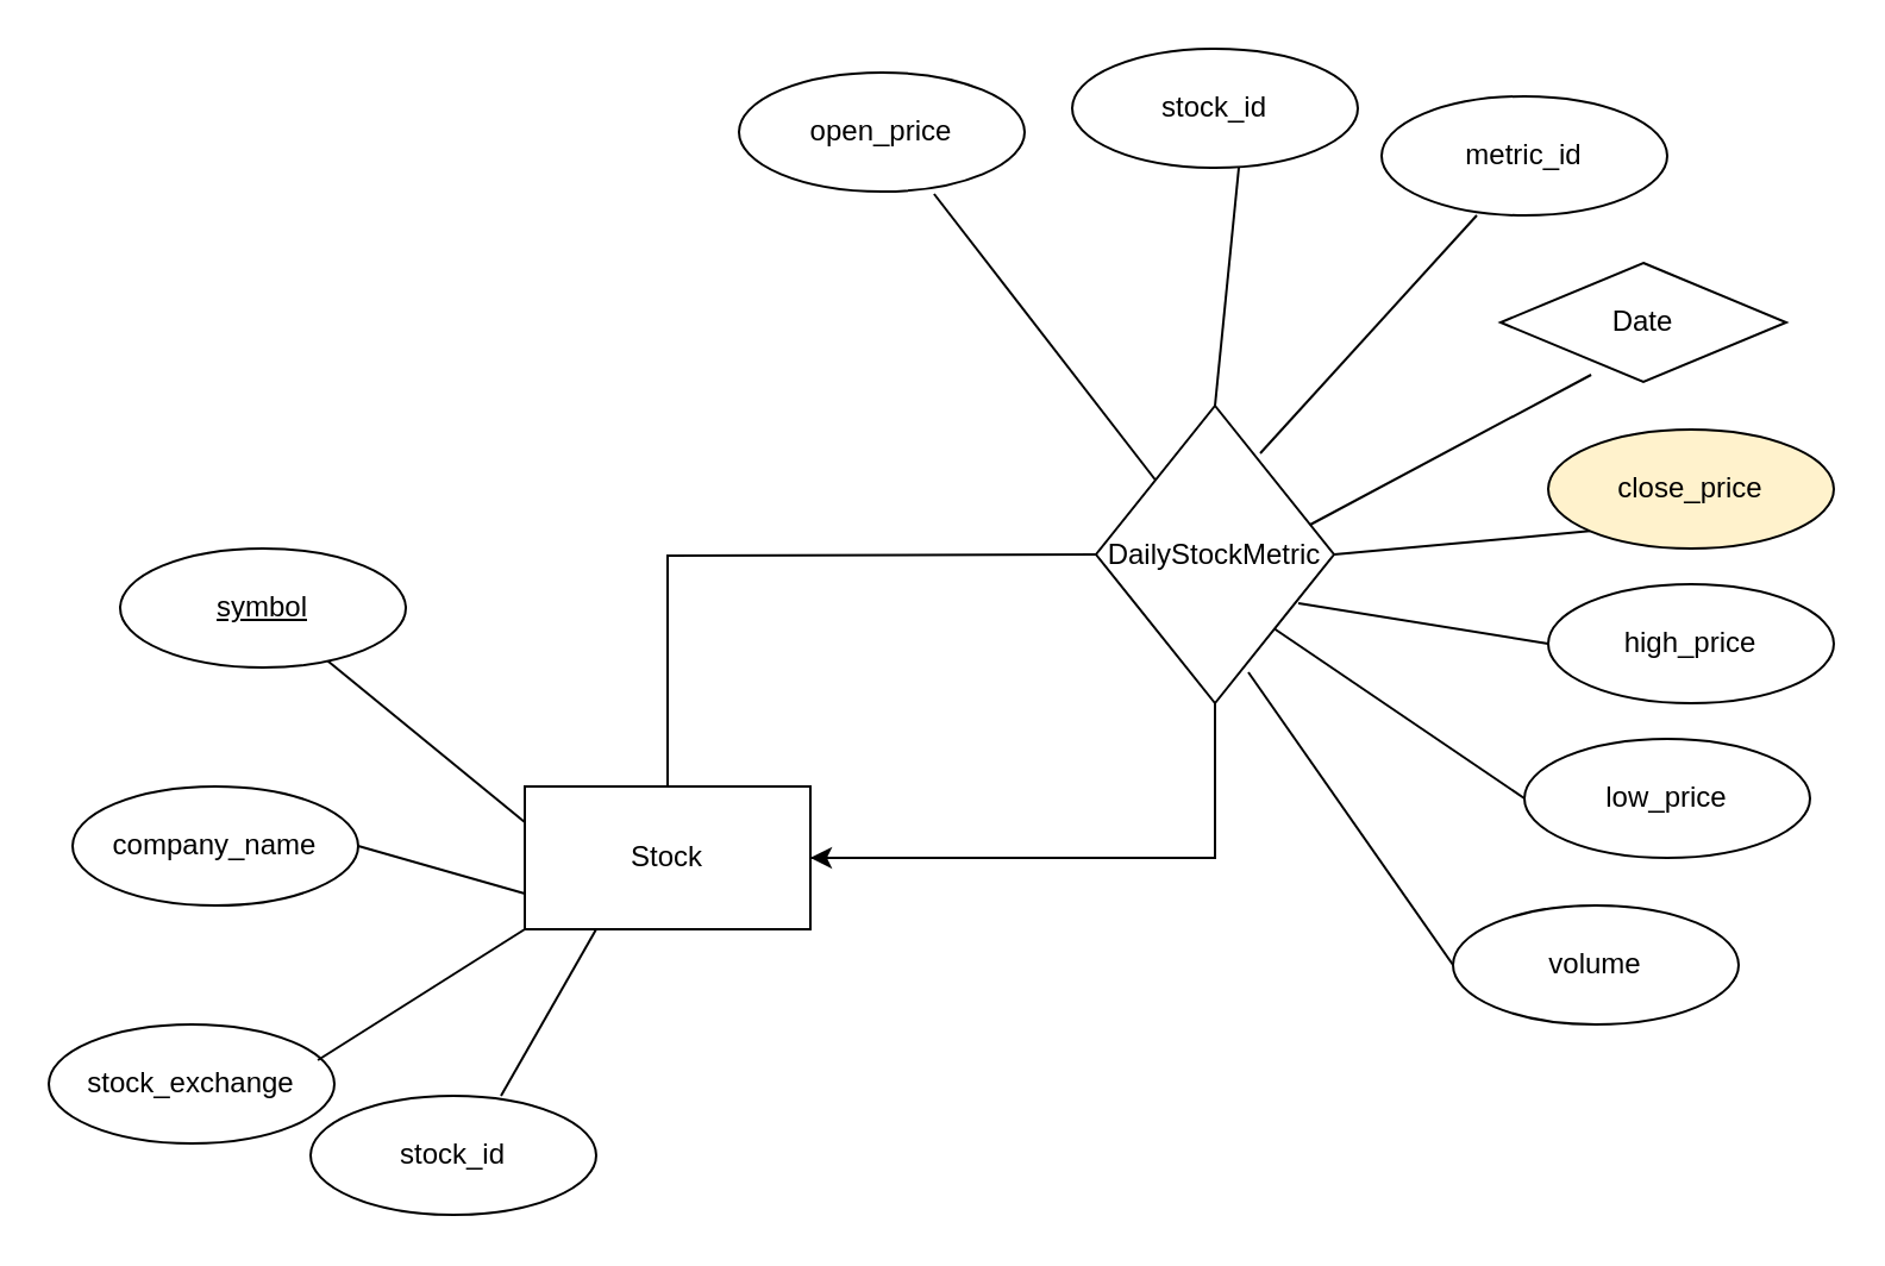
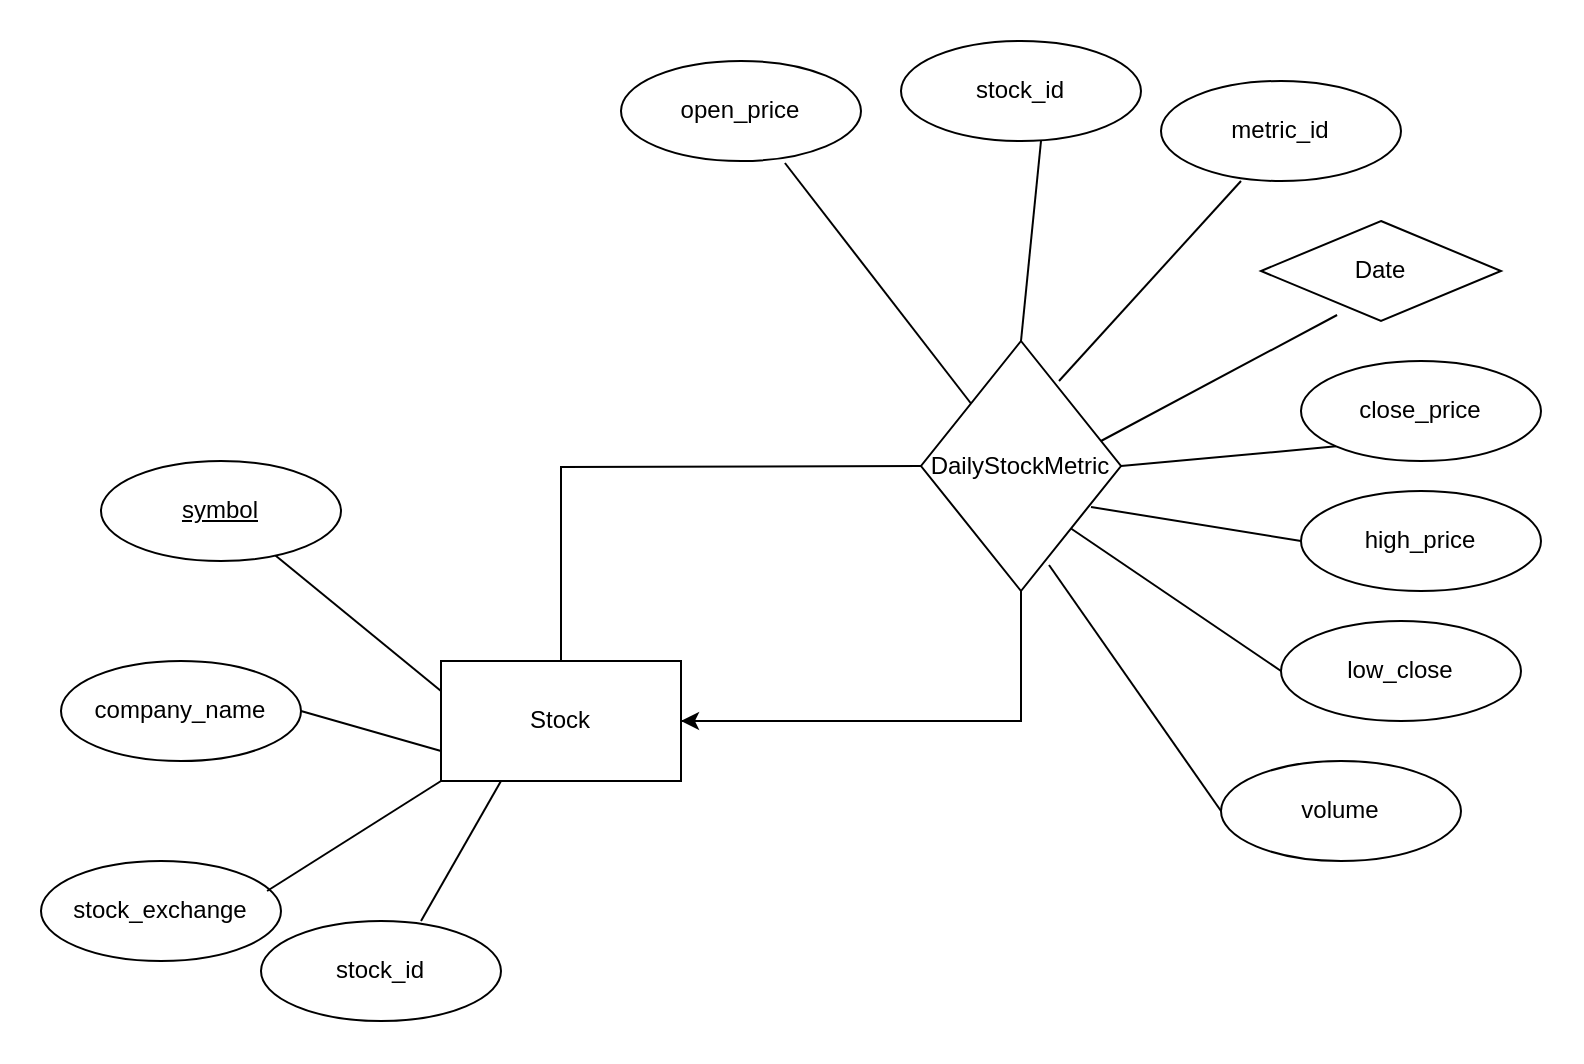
- <mxCell id="14" value="close_price" style="ellipse;whiteSpace=wrap;html=1;fillColor=#fff2cc;" parent="1" vertex="1"><mxGeometry x="650" y="180" width="120" height="50" as="geometry" /></mxCell>
+ <mxCell id="14" value="close_price" style="ellipse;whiteSpace=wrap;html=1;" parent="1" vertex="1"><mxGeometry x="650" y="180" width="120" height="50" as="geometry" /></mxCell>
- <mxCell id="24" value="low_price" style="ellipse;whiteSpace=wrap;html=1;" vertex="1" parent="1"><mxGeometry x="640" y="310" width="120" height="50" as="geometry" /></mxCell>
+ <mxCell id="24" value="low_close" style="ellipse;whiteSpace=wrap;html=1;" vertex="1" parent="1"><mxGeometry x="640" y="310" width="120" height="50" as="geometry" /></mxCell>
